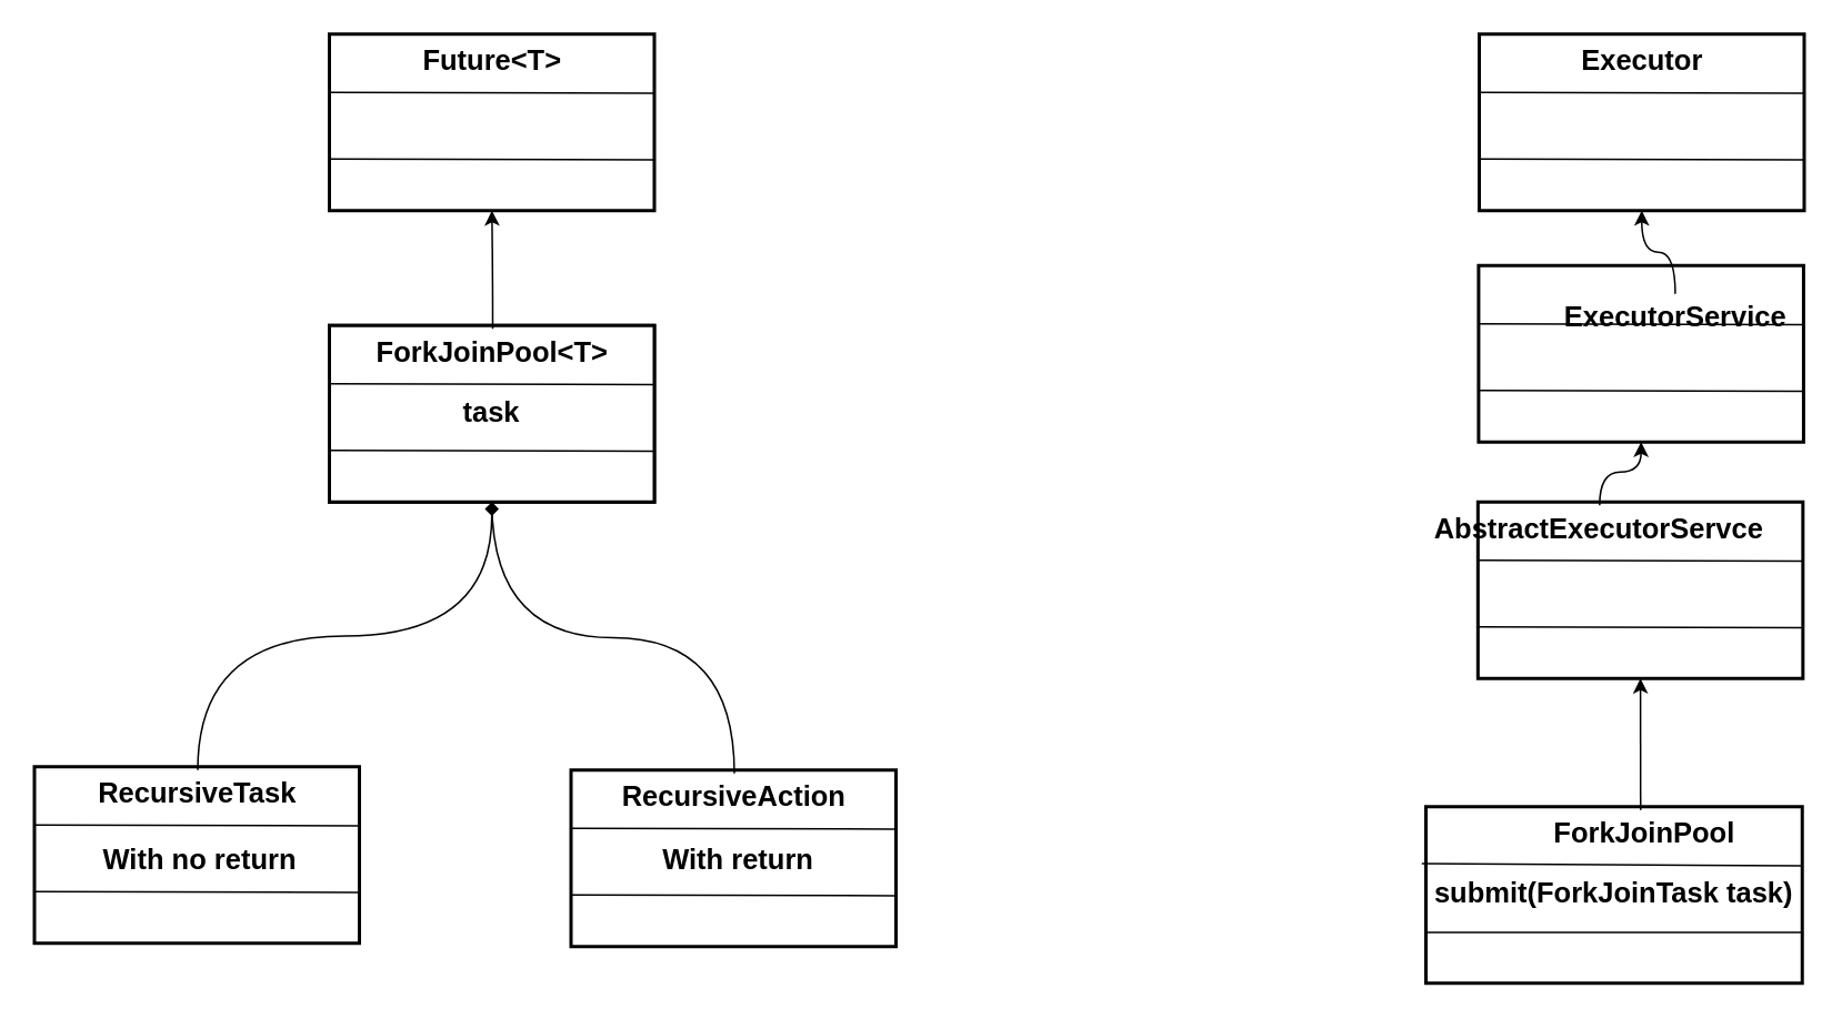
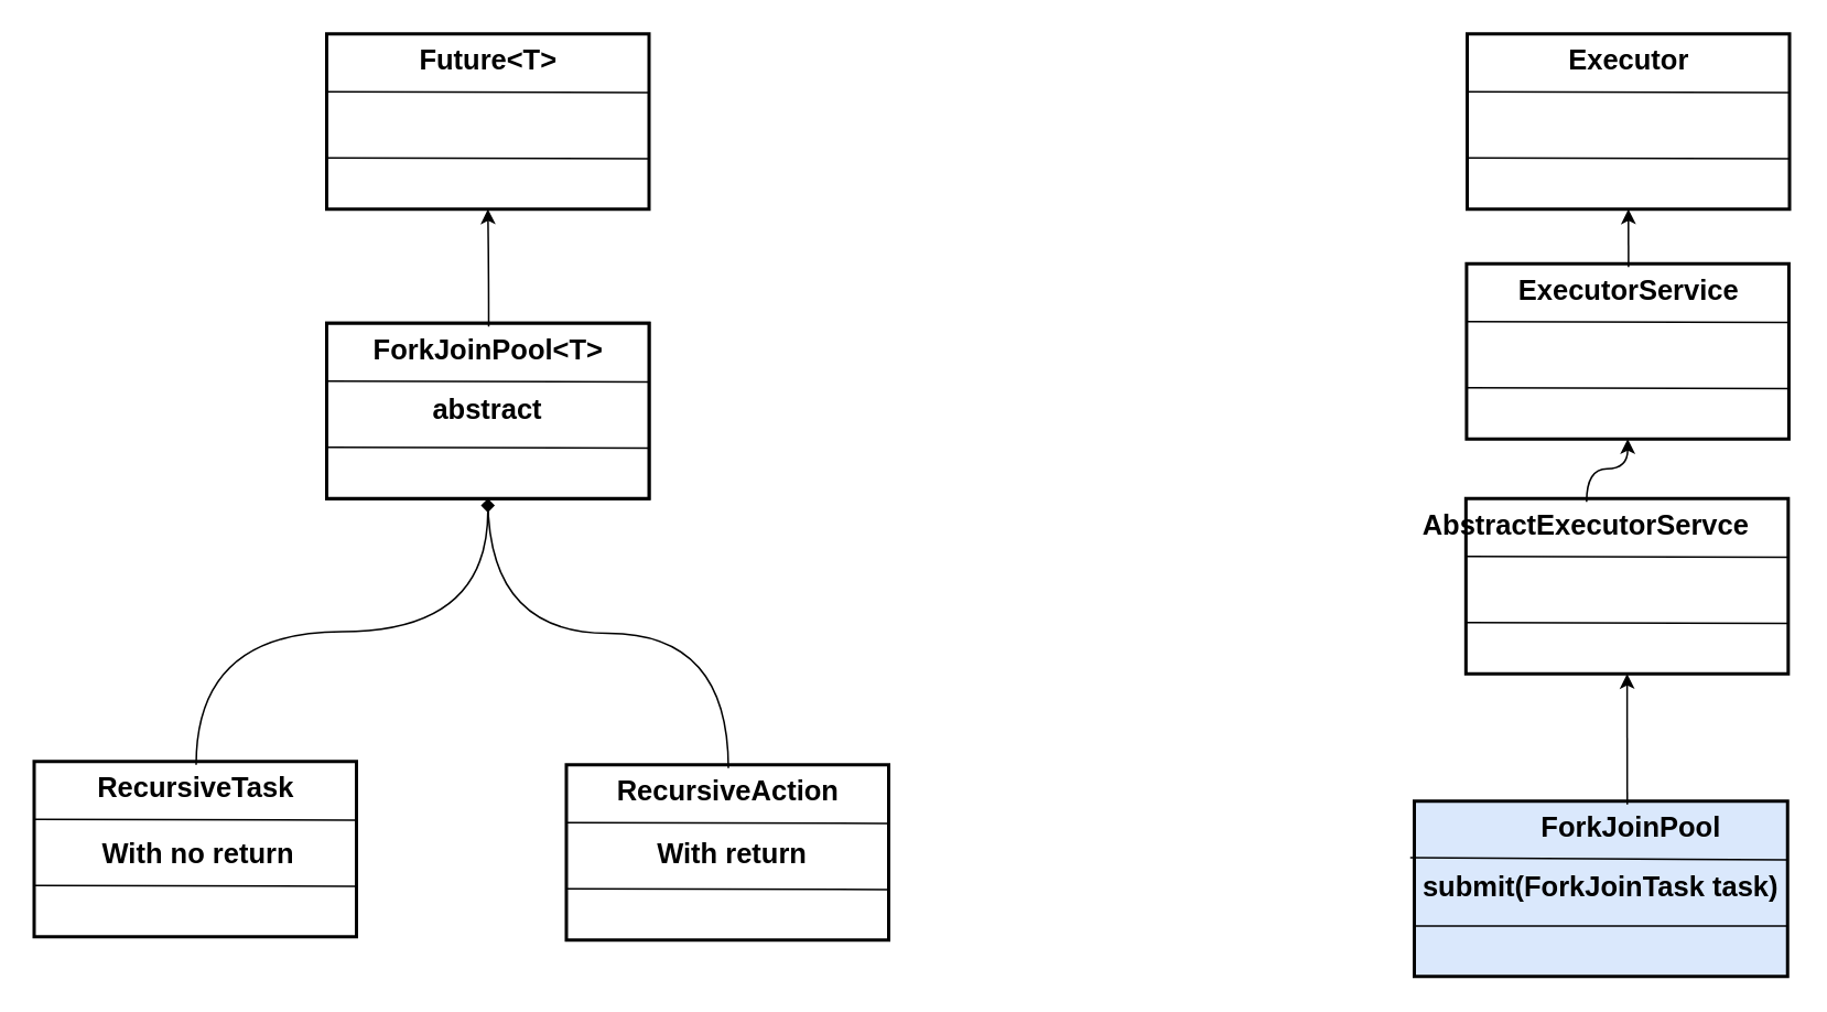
- <mxCell id="35" value="ExecutorService" style="text;html=1;strokeColor=none;fillColor=none;align=center;verticalAlign=middle;whiteSpace=wrap;rounded=0;fontSize=17;fontStyle=1" vertex="1" parent="1"><mxGeometry x="974.61" y="176" width="60" height="30" as="geometry" /></mxCell>
+ <mxCell id="35" value="ExecutorService" style="text;html=1;strokeColor=none;fillColor=none;align=center;verticalAlign=middle;whiteSpace=wrap;rounded=0;fontSize=17;fontStyle=1" vertex="1" parent="1"><mxGeometry x="954.61" y="161" width="60" height="30" as="geometry" /></mxCell>
- <mxCell id="10" value="task" style="rounded=0;whiteSpace=wrap;html=1;fontSize=17;strokeWidth=2;fontStyle=1" vertex="1" parent="1"><mxGeometry x="197" y="195" width="195" height="106" as="geometry" /></mxCell>
+ <mxCell id="10" value="abstract" style="rounded=0;whiteSpace=wrap;html=1;fontSize=17;strokeWidth=2;fontStyle=1" vertex="1" parent="1"><mxGeometry x="197" y="195" width="195" height="106" as="geometry" /></mxCell>
- <mxCell id="41" value="submit(ForkJoinTask task)" style="rounded=0;whiteSpace=wrap;html=1;fontSize=17;strokeWidth=2;fontStyle=1" vertex="1" parent="1"><mxGeometry x="855" y="484" width="225.83" height="106" as="geometry" /></mxCell>
+ <mxCell id="41" value="submit(ForkJoinTask task)" style="rounded=0;whiteSpace=wrap;html=1;fontSize=17;strokeWidth=2;fontStyle=1;fillColor=#dae8fc;" vertex="1" parent="1"><mxGeometry x="855" y="484" width="225.83" height="106" as="geometry" /></mxCell>
